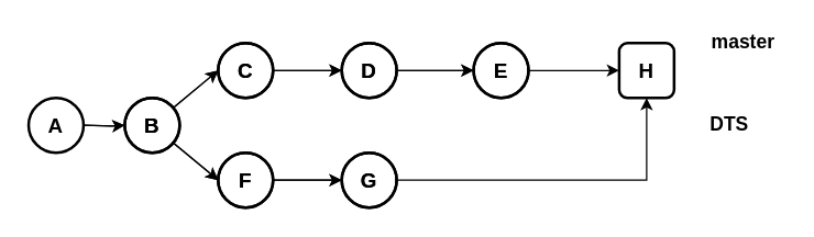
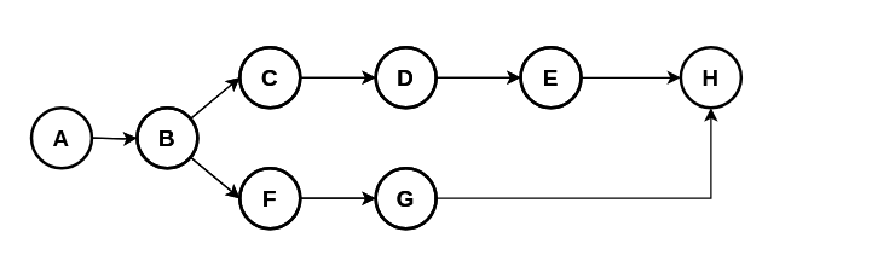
- <mxCell id="29" value="&lt;font color=&quot;#000000&quot; style=&quot;font-size: 14px;&quot;&gt;master&lt;/font&gt;" style="text;html=1;align=center;verticalAlign=middle;resizable=0;points=[];autosize=1;fontSize=14;fontStyle=1" vertex="1" parent="1"><mxGeometry x="510" y="20" width="60" height="20" as="geometry" /></mxCell>
- <mxCell id="31" value="&lt;font size=&quot;1&quot;&gt;&lt;span style=&quot;font-size: 15px&quot;&gt;H&lt;/span&gt;&lt;/font&gt;" style="whiteSpace=wrap;html=1;fillColor=none;strokeColor=#000000;strokeWidth=2;fontColor=#000000;fontStyle=1;rounded=1;" vertex="1" parent="1"><mxGeometry x="450" y="31" width="40" height="40" as="geometry" /></mxCell>
+ <mxCell id="31" value="&lt;font size=&quot;1&quot;&gt;&lt;span style=&quot;font-size: 15px&quot;&gt;H&lt;/span&gt;&lt;/font&gt;" style="ellipse;whiteSpace=wrap;html=1;fillColor=none;strokeColor=#000000;strokeWidth=2;fontColor=#000000;fontStyle=1" vertex="1" parent="1"><mxGeometry x="450" y="31" width="40" height="40" as="geometry" /></mxCell>
- <mxCell id="30" value="&lt;font color=&quot;#000000&quot; style=&quot;font-size: 14px&quot;&gt;DTS&lt;/font&gt;" style="text;html=1;align=center;verticalAlign=middle;resizable=0;points=[];autosize=1;fontSize=14;fontStyle=1" vertex="1" parent="1"><mxGeometry x="510" y="80" width="40" height="20" as="geometry" /></mxCell>
